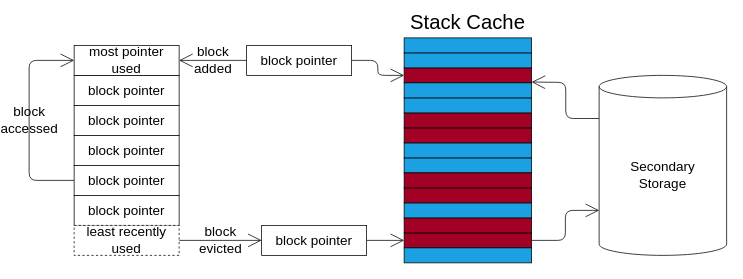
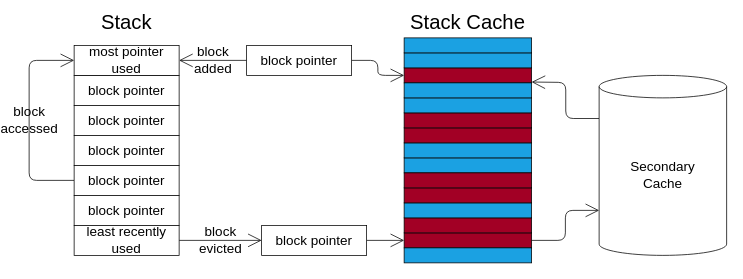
+ <mxCell id="8" value="Stack" style="text;html=1;strokeColor=none;fillColor=none;align=center;verticalAlign=middle;whiteSpace=wrap;rounded=0;fontSize=27;" vertex="1" parent="1"><mxGeometry x="85" y="20" width="130" height="20" as="geometry" /></mxCell>
- <mxCell id="15" value="Secondary&lt;br&gt;Storage" style="shape=cylinder3;whiteSpace=wrap;html=1;boundedLbl=1;backgroundOutline=1;size=15;fontSize=18;" vertex="1" parent="1"><mxGeometry x="780" y="100" width="170" height="240" as="geometry" /></mxCell>
+ <mxCell id="15" value="Secondary&lt;br&gt;Cache" style="shape=cylinder3;whiteSpace=wrap;html=1;boundedLbl=1;backgroundOutline=1;size=15;fontSize=18;" vertex="1" parent="1"><mxGeometry x="780" y="100" width="170" height="240" as="geometry" /></mxCell>
- <mxCell id="20" value="least recently used" style="rounded=0;whiteSpace=wrap;html=1;fontSize=18;dashed=1;" vertex="1" parent="1"><mxGeometry x="80" y="300" width="140" height="40" as="geometry" /></mxCell>
+ <mxCell id="20" value="least recently used" style="rounded=0;whiteSpace=wrap;html=1;fontSize=18;" vertex="1" parent="1"><mxGeometry x="80" y="300" width="140" height="40" as="geometry" /></mxCell>
